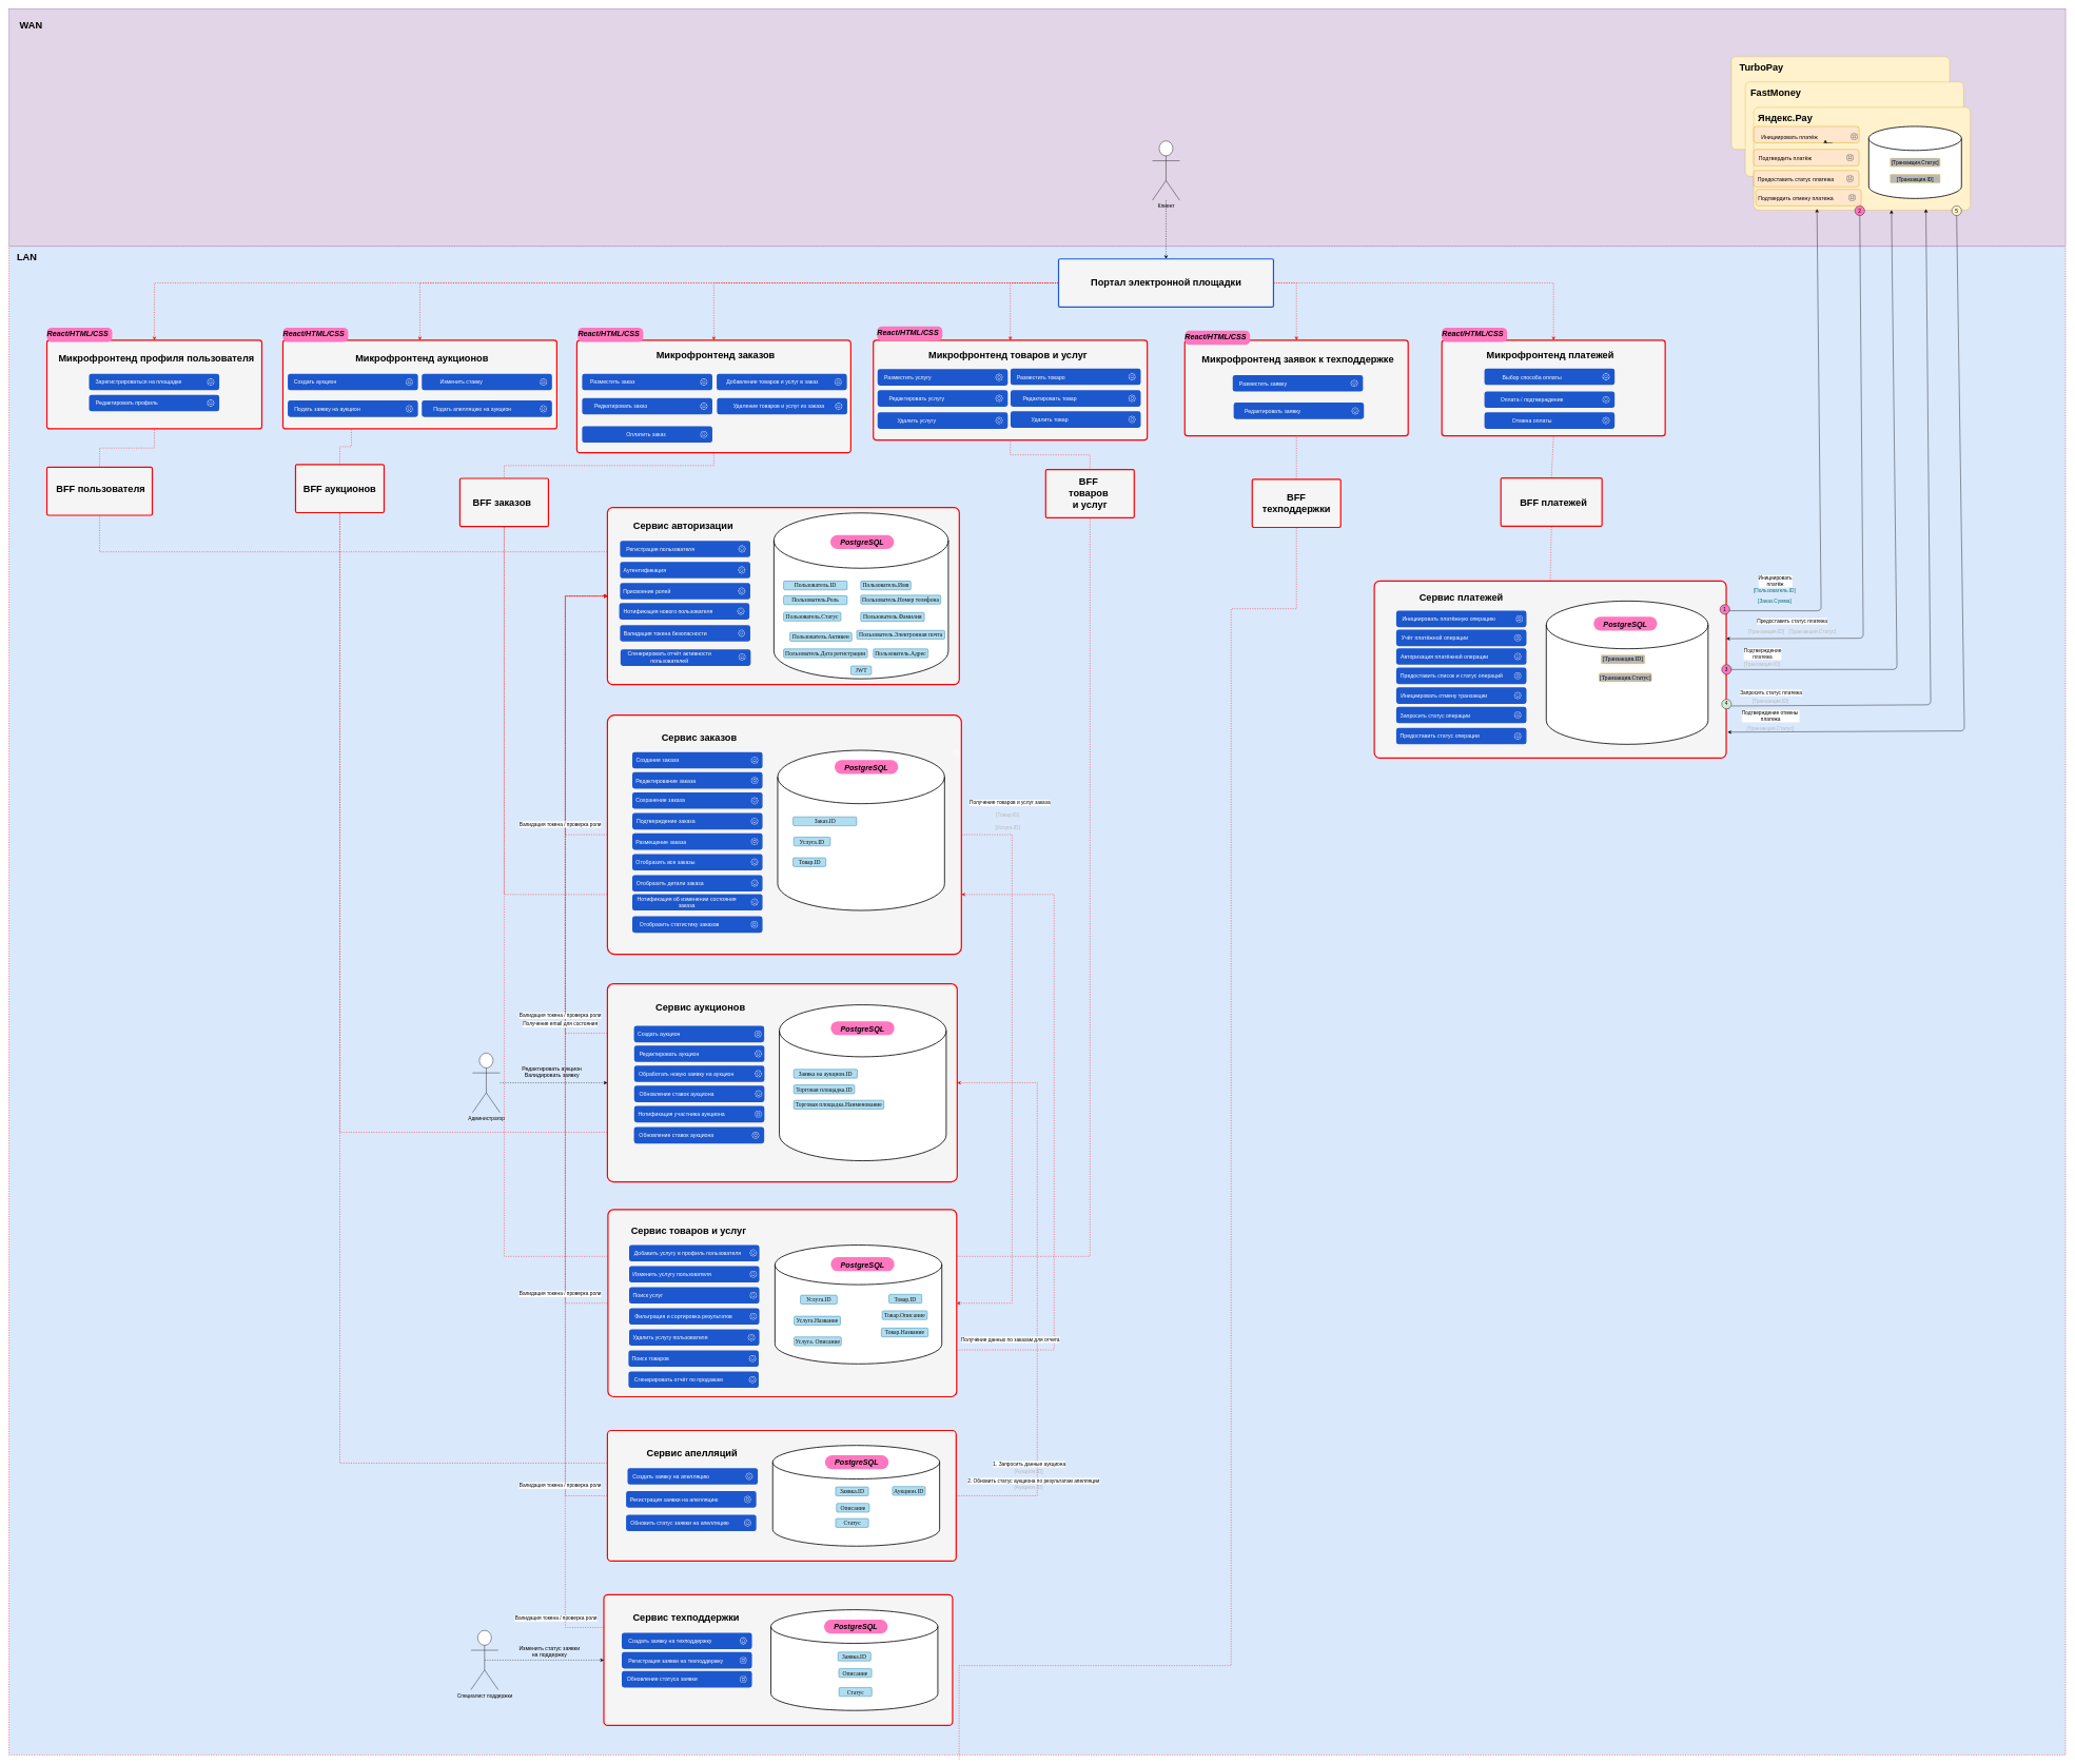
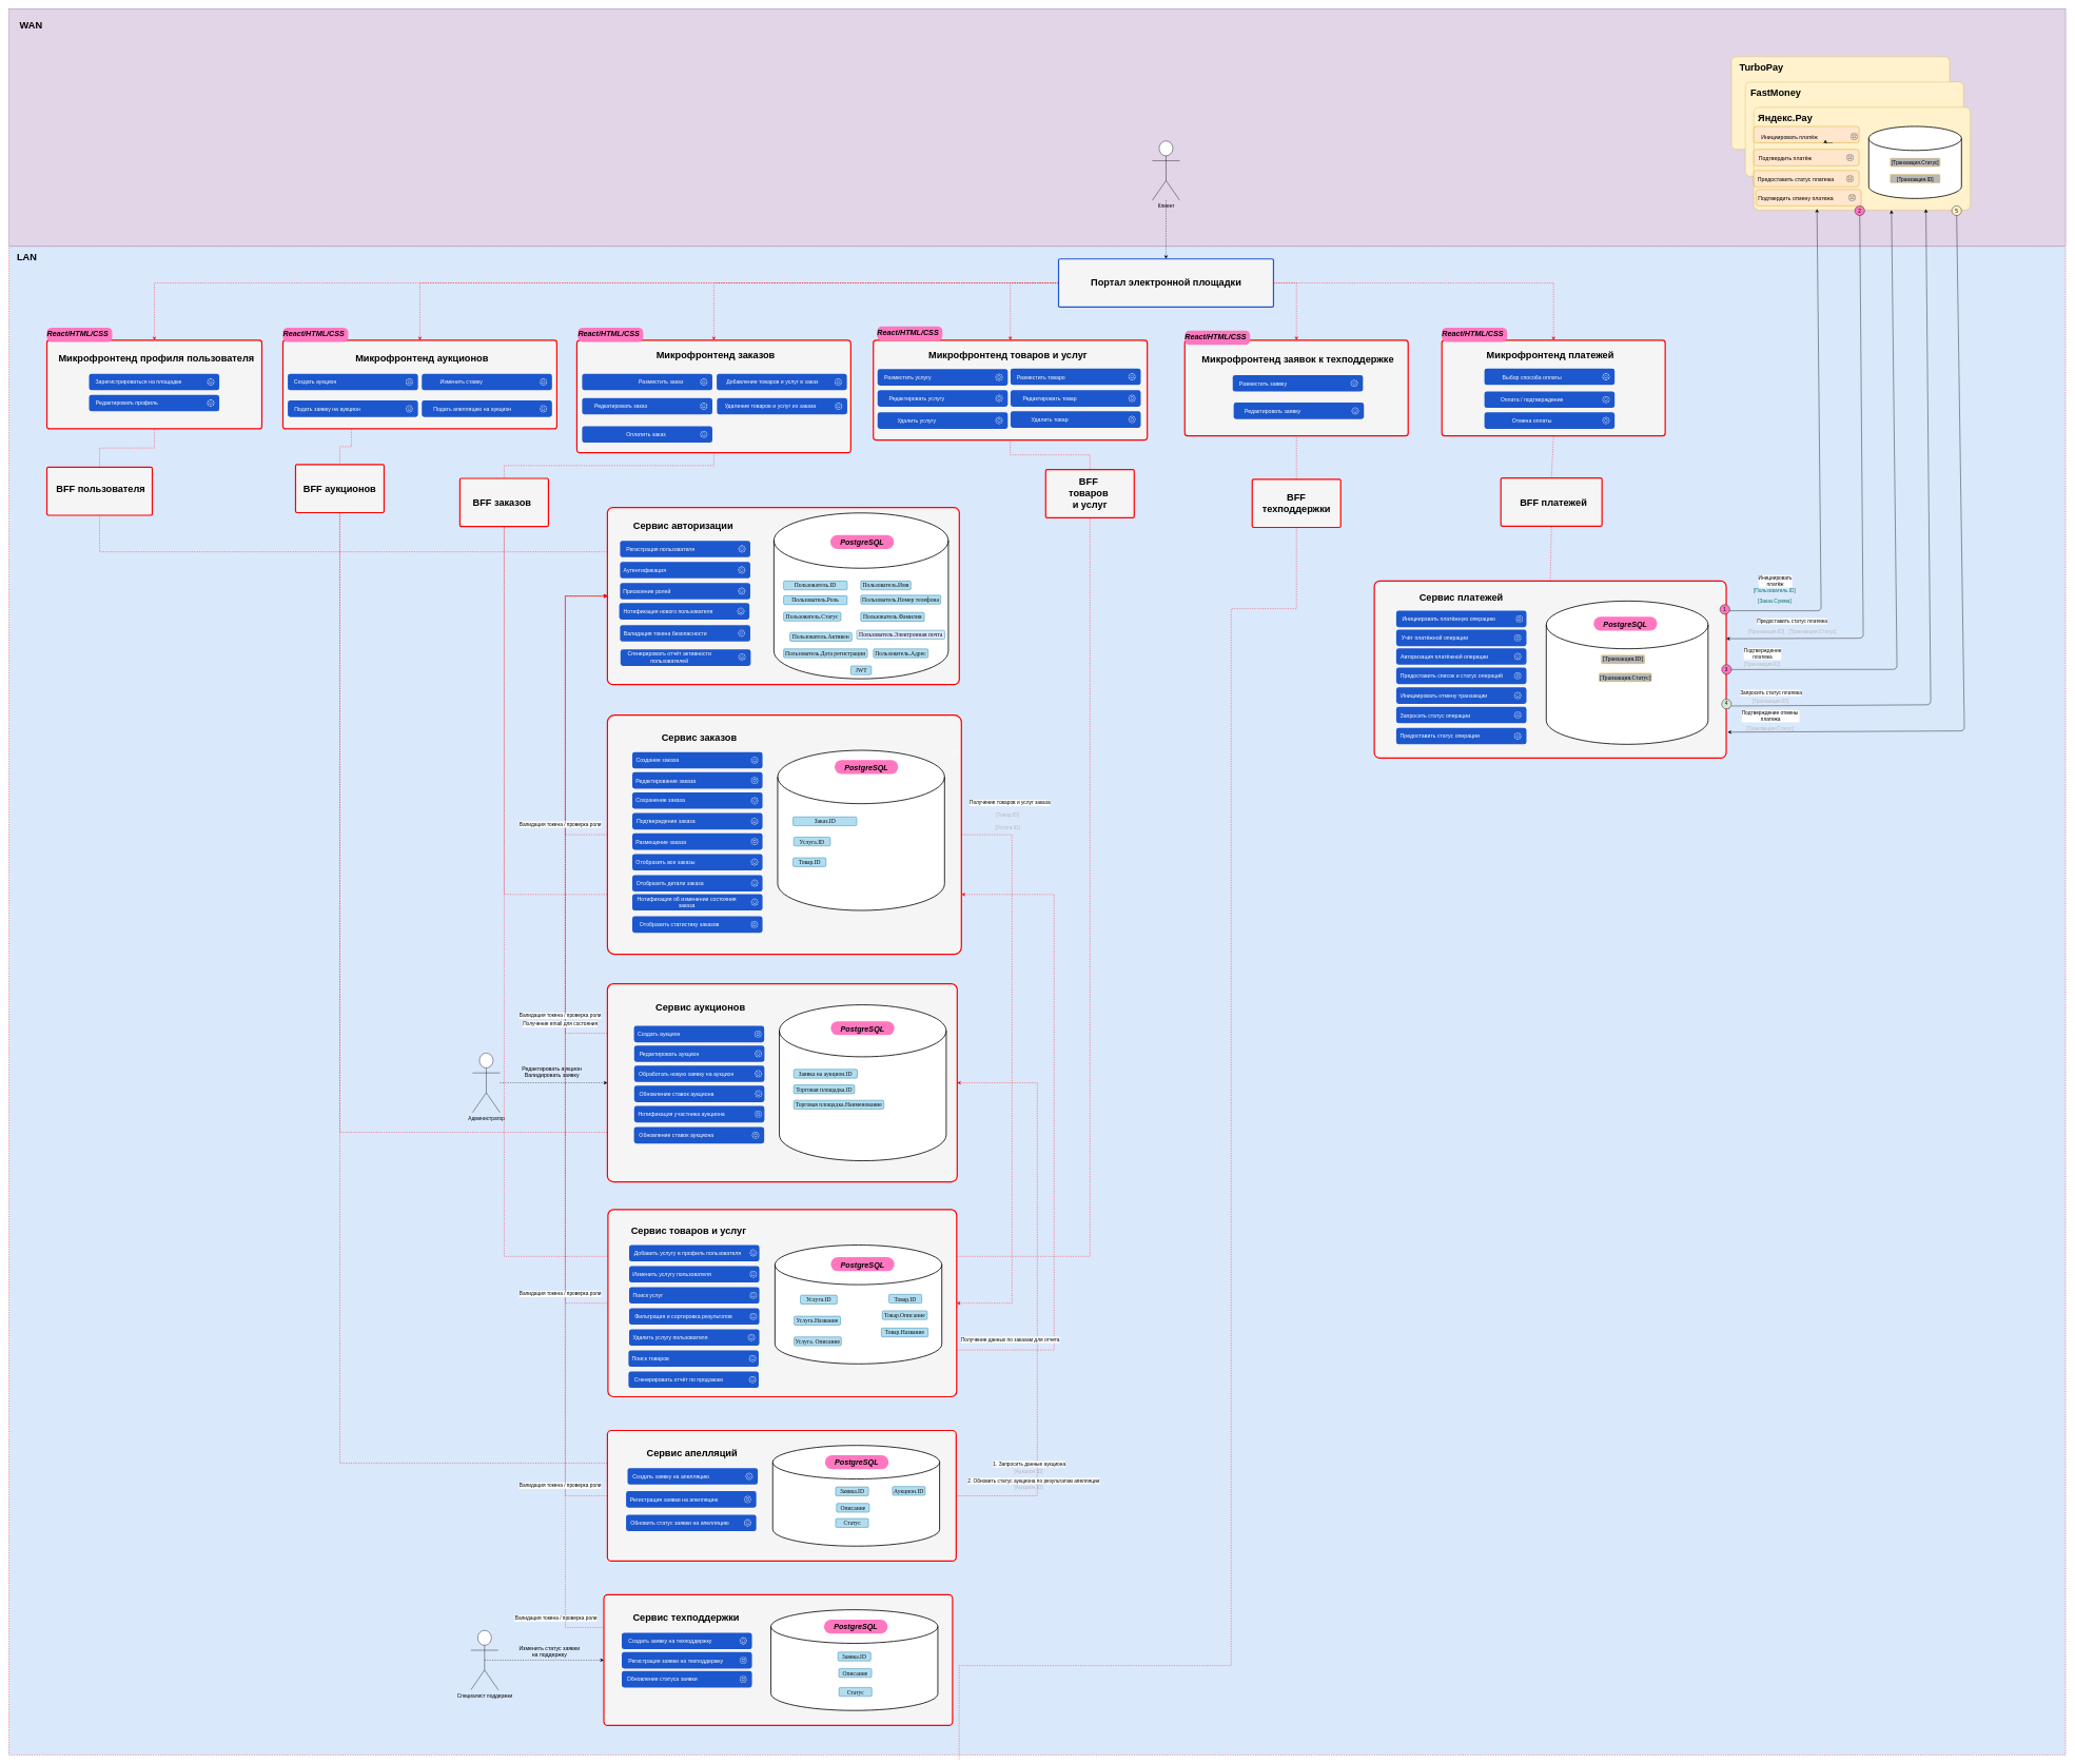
- <mxCell id="144" value="Разместить заказ" style="text;html=1;align=center;verticalAlign=middle;whiteSpace=wrap;rounded=1;fontSize=13;fontColor=#FFFFFF;" vertex="1" parent="141"><mxGeometry x="14" y="3" width="117" height="30" as="geometry" /></mxCell>
+ <mxCell id="144" value="Разместить заказ" style="text;html=1;align=center;verticalAlign=middle;whiteSpace=wrap;rounded=1;fontSize=13;fontColor=#FFFFFF;" vertex="1" parent="141"><mxGeometry x="129" y="3" width="117" height="30" as="geometry" /></mxCell>
- <mxCell id="386" value="Удаление товаров и услуг из заказа" style="text;html=1;align=center;verticalAlign=middle;whiteSpace=wrap;rounded=1;fontSize=13;fontColor=#FFFFFF;" vertex="1" parent="383"><mxGeometry x="34" y="3" width="226" height="30" as="geometry" /></mxCell>
+ <mxCell id="386" value="Удаление товаров и услуг из заказа" style="text;html=1;align=center;verticalAlign=middle;whiteSpace=wrap;rounded=1;fontSize=13;fontColor=#FFFFFF;" vertex="1" parent="383"><mxGeometry x="14" y="3" width="226" height="30" as="geometry" /></mxCell>
- <mxCell id="126" value="&lt;p style=&quot;margin: 0px 0px 0px 13px; text-indent: -13px; font-variant-numeric: normal; font-variant-east-asian: normal; font-variant-alternates: normal; font-kerning: auto; font-optical-sizing: auto; font-feature-settings: normal; font-variation-settings: normal; font-variant-position: normal; font-stretch: normal; font-size: 14px; line-height: normal; color: rgb(14, 14, 14); text-align: start;&quot; class=&quot;p1&quot;&gt;&lt;font face=&quot;Times New Roman&quot;&gt;Пользователь.Электронная почта&lt;/font&gt;&lt;/p&gt;" style="rounded=1;whiteSpace=wrap;html=1;fillColor=#b1ddf0;strokeColor=#10739e;" vertex="1" parent="1"><mxGeometry x="2031.5" y="1495.25" width="209" height="21" as="geometry" /></mxCell>
+ <mxCell id="126" value="&lt;p style=&quot;margin: 0px 0px 0px 13px; text-indent: -13px; font-variant-numeric: normal; font-variant-east-asian: normal; font-variant-alternates: normal; font-kerning: auto; font-optical-sizing: auto; font-feature-settings: normal; font-variation-settings: normal; font-variant-position: normal; font-stretch: normal; font-size: 14px; line-height: normal; color: rgb(14, 14, 14); text-align: start;&quot; class=&quot;p1&quot;&gt;&lt;font face=&quot;Times New Roman&quot;&gt;Пользователь.Электронная почта&lt;/font&gt;&lt;/p&gt;" style="rounded=1;whiteSpace=wrap;html=1;fillColor=#dae8fc;strokeColor=#10739e;" vertex="1" parent="1"><mxGeometry x="2031.5" y="1495.25" width="209" height="21" as="geometry" /></mxCell>
